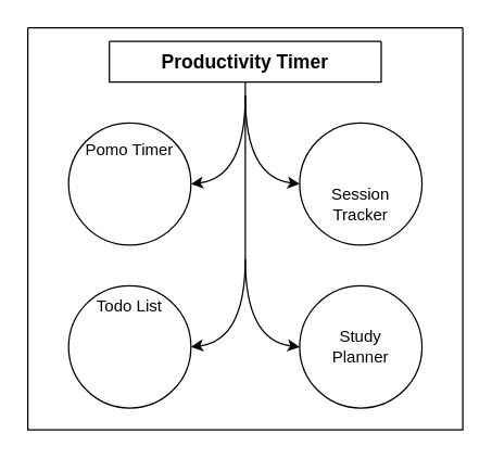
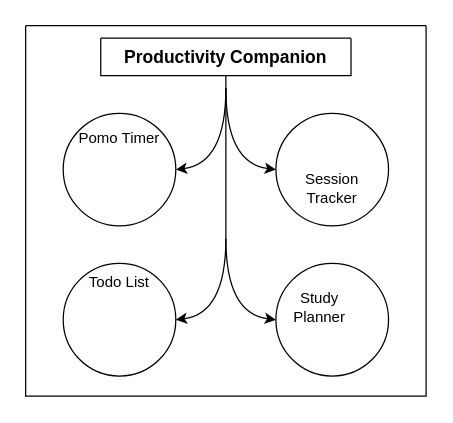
- <mxCell id="4" value="&lt;font style=&quot;font-size: 14px&quot;&gt;&lt;b&gt;Productivity Timer&lt;/b&gt;&lt;/font&gt;" style="text;html=1;strokeColor=none;fillColor=none;align=center;verticalAlign=middle;whiteSpace=wrap;rounded=0;" parent="3" vertex="1"><mxGeometry x="10" width="180" height="30" as="geometry" /></mxCell>
+ <mxCell id="4" value="&lt;font style=&quot;font-size: 14px&quot;&gt;&lt;b&gt;Productivity Companion&lt;/b&gt;&lt;/font&gt;" style="text;html=1;strokeColor=none;fillColor=none;align=center;verticalAlign=middle;whiteSpace=wrap;rounded=0;" parent="3" vertex="1"><mxGeometry x="10" width="180" height="30" as="geometry" /></mxCell>
- <mxCell id="12" value="Study Planner" style="text;html=1;strokeColor=none;fillColor=none;align=center;verticalAlign=middle;whiteSpace=wrap;rounded=0;" parent="2" vertex="1"><mxGeometry x="215" y="215" width="60" height="40" as="geometry" /></mxCell>
+ <mxCell id="12" value="Study Planner" style="text;html=1;strokeColor=none;fillColor=none;align=center;verticalAlign=middle;whiteSpace=wrap;rounded=0;" parent="2" vertex="1"><mxGeometry x="205" y="205" width="60" height="40" as="geometry" /></mxCell>
